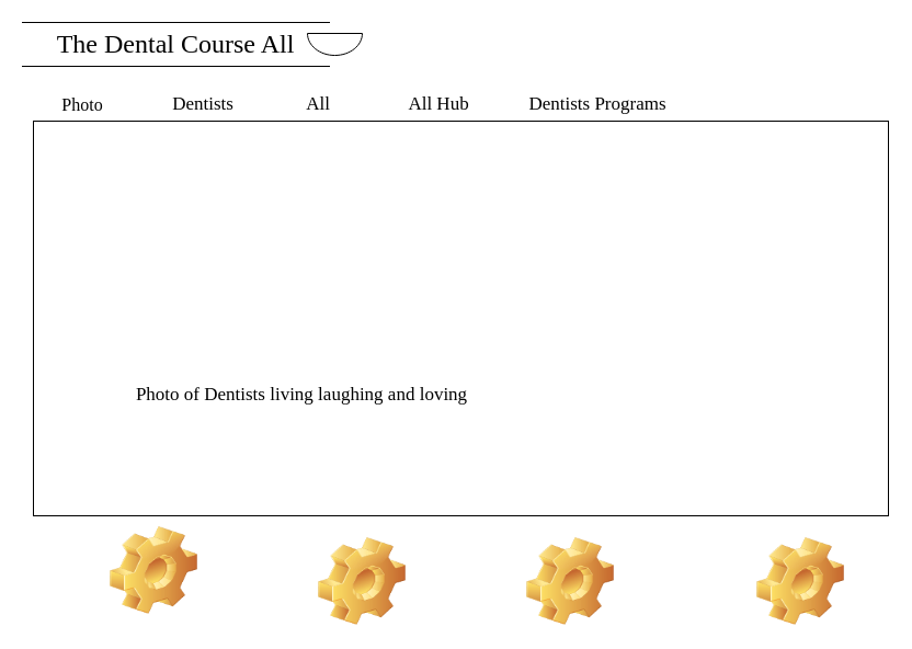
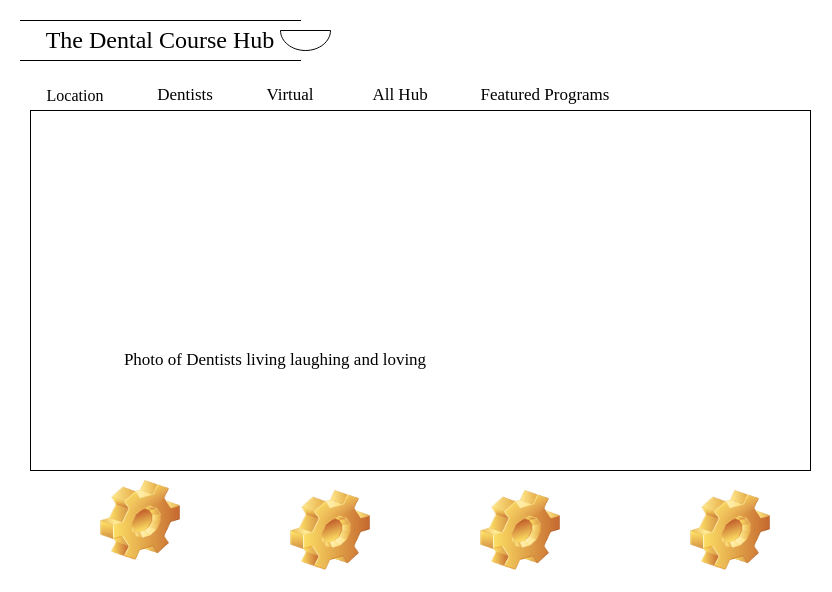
- <mxCell id="2" value="&lt;font style=&quot;font-size: 24px&quot;&gt;The Dental Course All&lt;/font&gt;" style="shape=partialRectangle;whiteSpace=wrap;html=1;left=0;right=0;fillColor=none;fontFamily=Lucida Console;" vertex="1" parent="1"><mxGeometry y="20" width="280" height="40" as="geometry" x="20" /></mxCell>
+ <mxCell id="2" value="&lt;font style=&quot;font-size: 24px&quot;&gt;The Dental Course Hub&lt;/font&gt;" style="shape=partialRectangle;whiteSpace=wrap;html=1;left=0;right=0;fillColor=none;fontFamily=Lucida Console;" vertex="1" parent="1"><mxGeometry y="20" width="280" height="40" as="geometry" x="20" /></mxCell>
- <mxCell id="3" value="Photo" style="text;html=1;strokeColor=none;fillColor=none;align=center;verticalAlign=middle;whiteSpace=wrap;rounded=0;fontSize=16;fontFamily=Lucida Console;" vertex="1" parent="1"><mxGeometry y="80" width="110" height="30" as="geometry" x="20" /></mxCell>
+ <mxCell id="3" value="Location" style="text;html=1;strokeColor=none;fillColor=none;align=center;verticalAlign=middle;whiteSpace=wrap;rounded=0;fontSize=16;fontFamily=Lucida Console;" vertex="1" parent="1"><mxGeometry y="80" width="110" height="30" as="geometry" x="20" /></mxCell>
- <mxCell id="5" value="All" style="text;html=1;strokeColor=none;fillColor=none;align=center;verticalAlign=middle;whiteSpace=wrap;rounded=0;fontSize=17;fontFamily=Lucida Console;" vertex="1" parent="1"><mxGeometry x="250" y="80" width="80" height="30" as="geometry" /></mxCell>
+ <mxCell id="5" value="Virtual" style="text;html=1;strokeColor=none;fillColor=none;align=center;verticalAlign=middle;whiteSpace=wrap;rounded=0;fontSize=17;fontFamily=Lucida Console;" vertex="1" parent="1"><mxGeometry x="250" y="80" width="80" height="30" as="geometry" /></mxCell>
- <mxCell id="15" value="Dentists Programs" style="text;html=1;strokeColor=none;fillColor=none;align=center;verticalAlign=middle;whiteSpace=wrap;rounded=0;fontFamily=Lucida Console;fontSize=17;" vertex="1" parent="1"><mxGeometry x="470" y="80" width="150" height="30" as="geometry" /></mxCell>
+ <mxCell id="15" value="Featured Programs" style="text;html=1;strokeColor=none;fillColor=none;align=center;verticalAlign=middle;whiteSpace=wrap;rounded=0;fontFamily=Lucida Console;fontSize=17;" vertex="1" parent="1"><mxGeometry x="470" y="80" width="150" height="30" as="geometry" /></mxCell>
